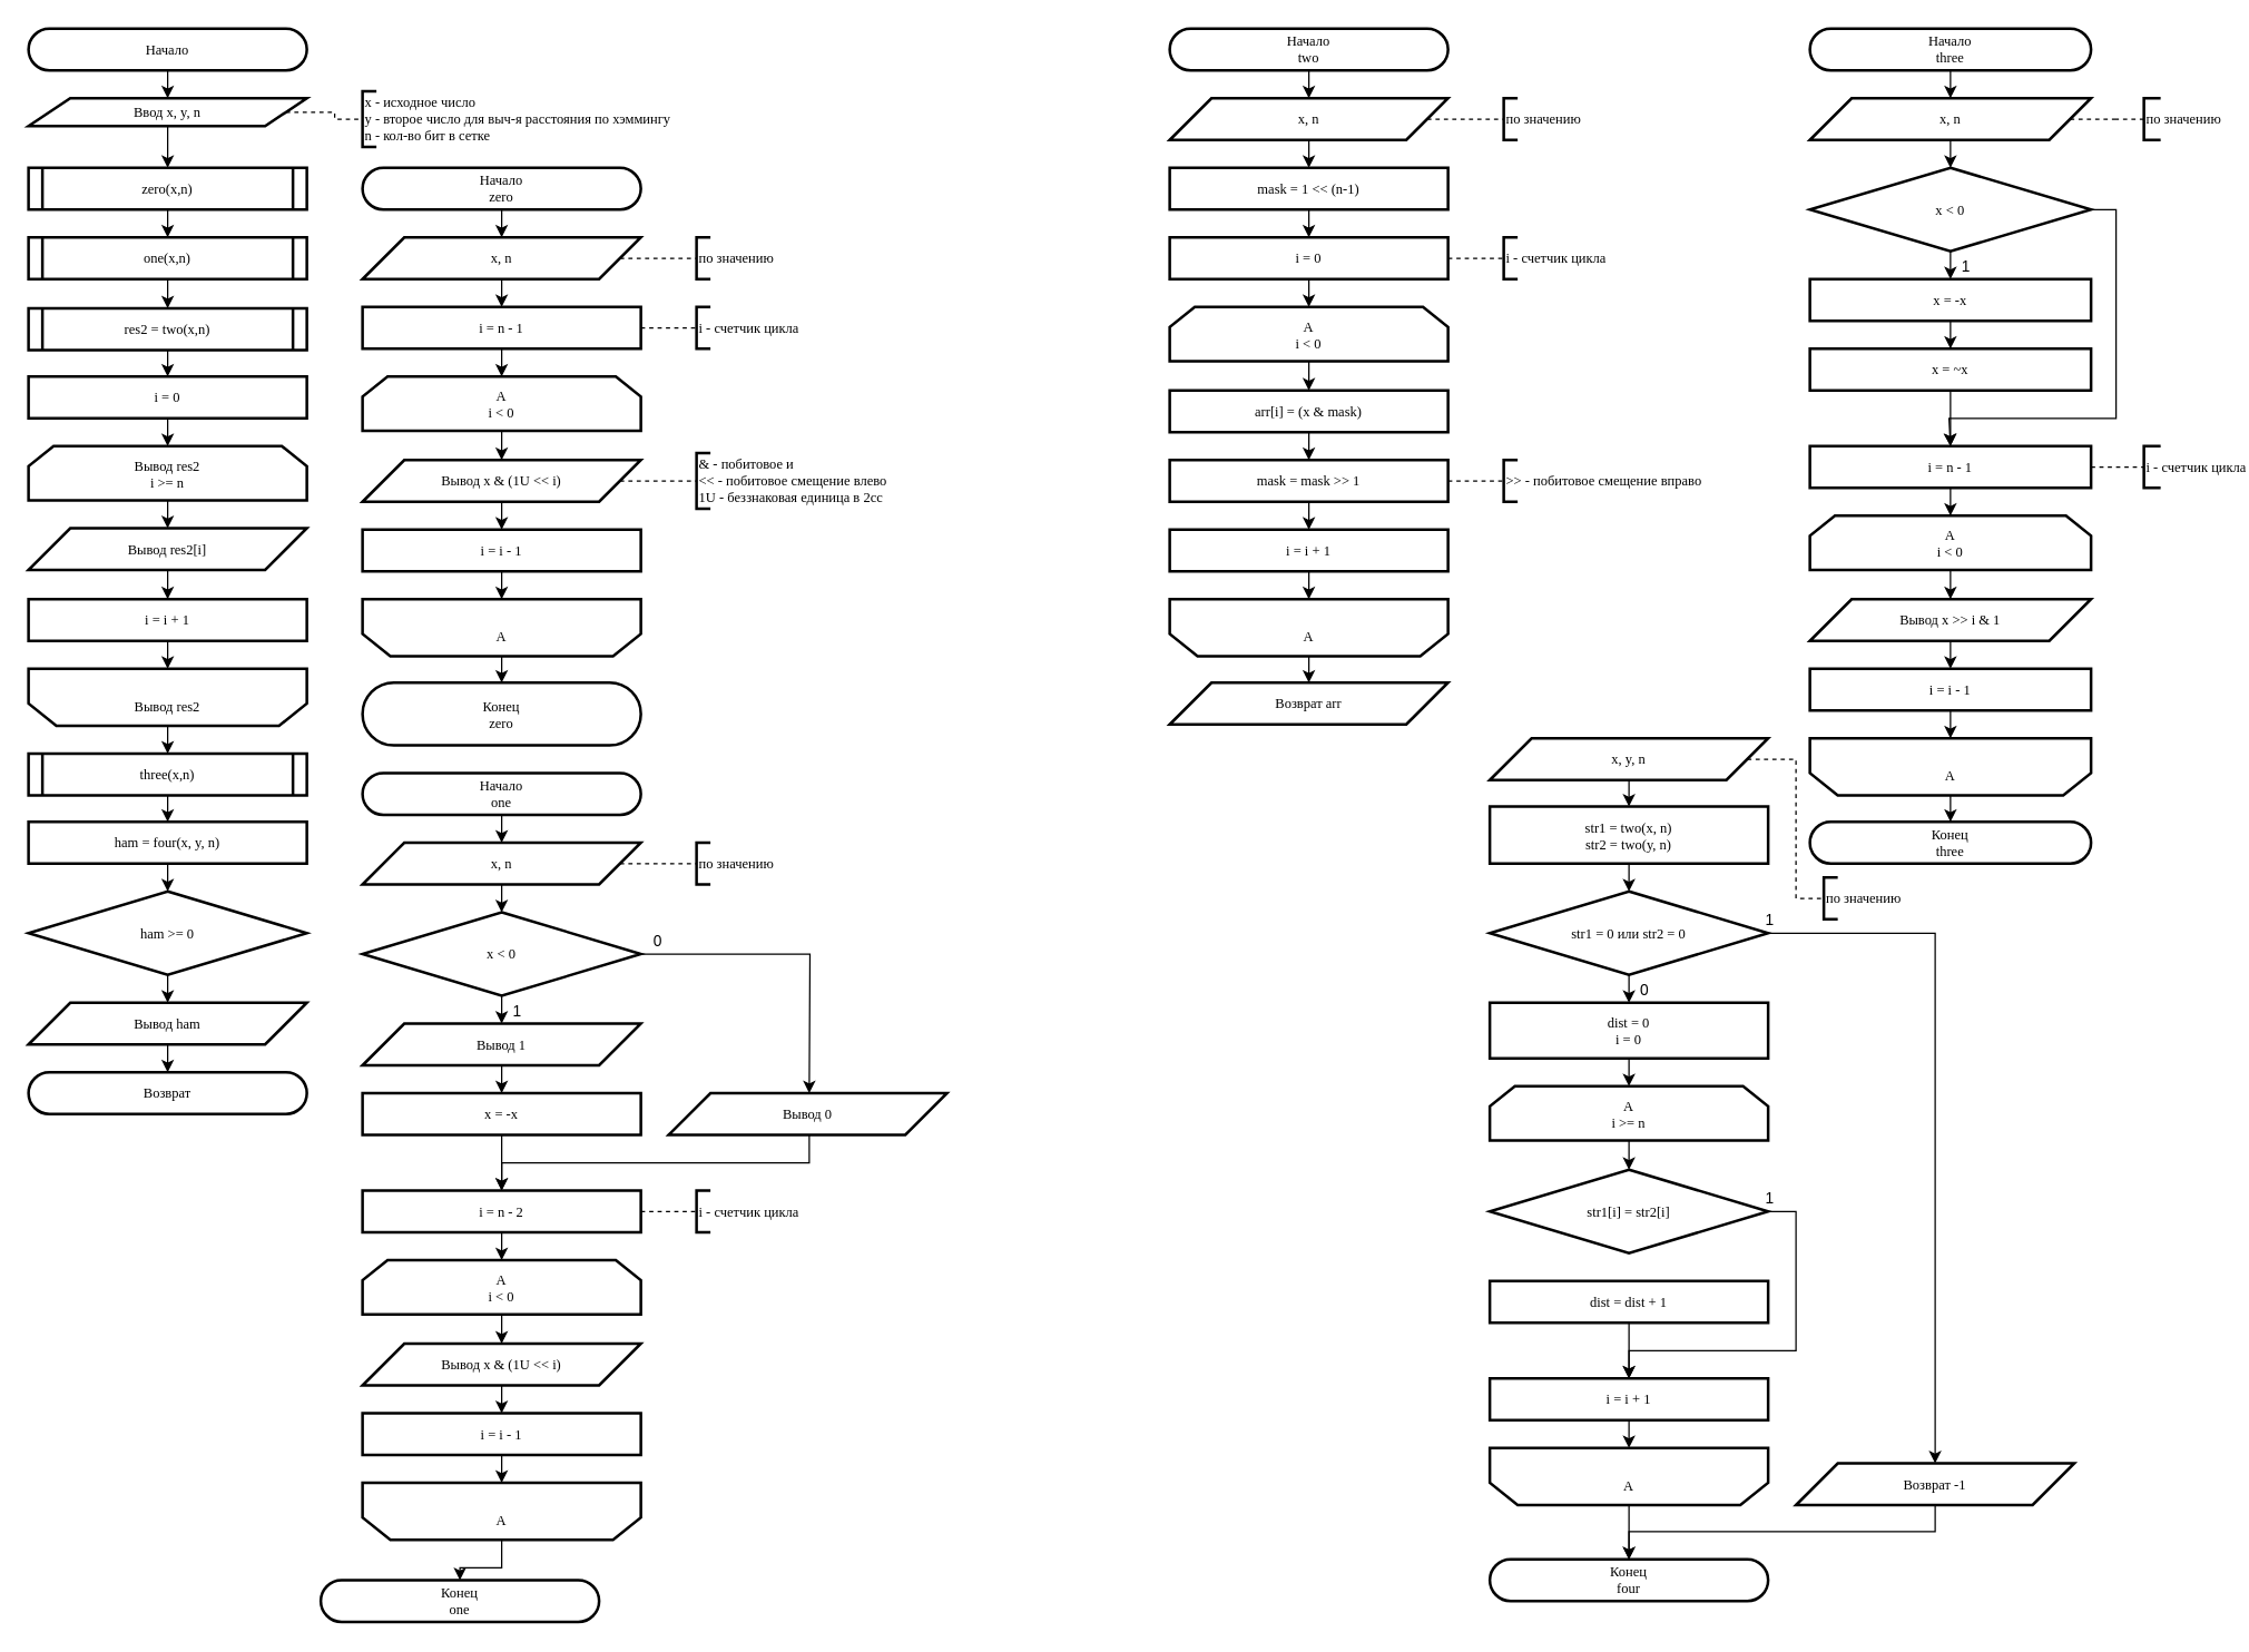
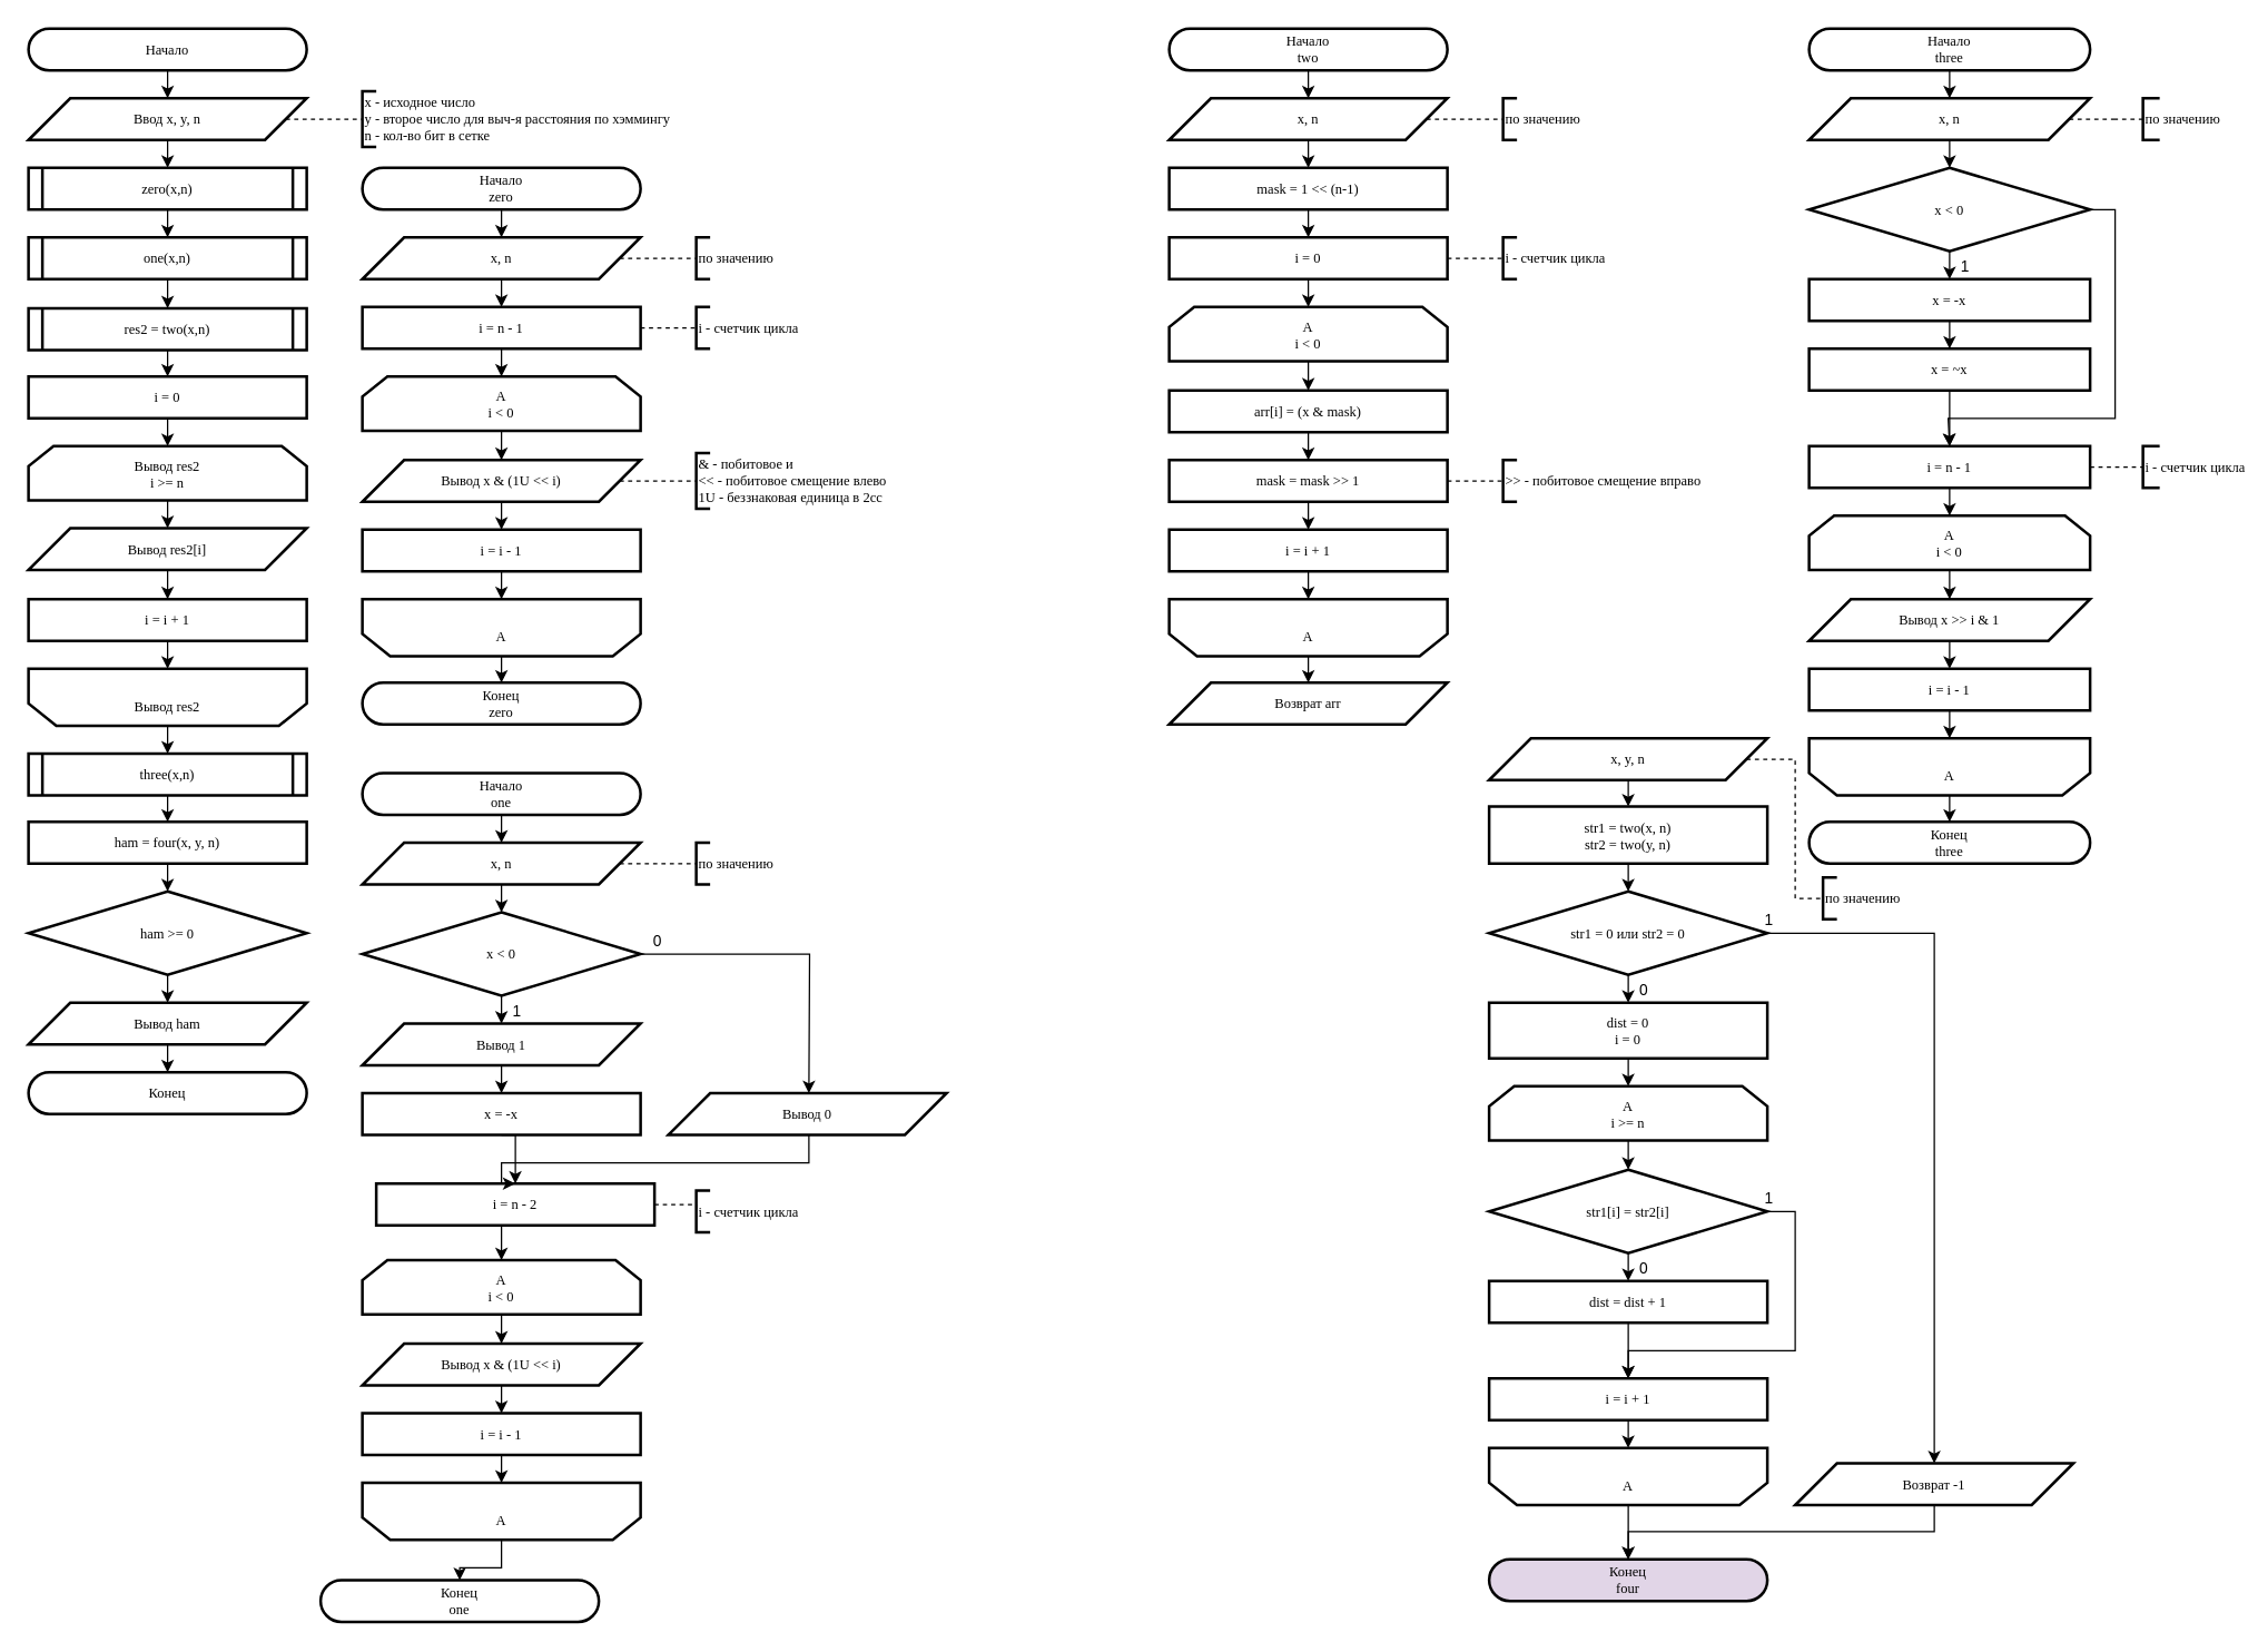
- <mxCell id="27" value="Ввод x, y, n" style="shape=parallelogram;perimeter=parallelogramPerimeter;whiteSpace=wrap;html=1;fixedSize=1;size=30;container=0;strokeWidth=2;fontFamily=JetBrains Mono;fontSize=10;" parent="1" vertex="1"><mxGeometry x="20" y="70" width="200" height="20" as="geometry" /></mxCell>
+ <mxCell id="27" value="Ввод x, y, n" style="shape=parallelogram;perimeter=parallelogramPerimeter;whiteSpace=wrap;html=1;fixedSize=1;size=30;container=0;strokeWidth=2;fontFamily=JetBrains Mono;fontSize=10;" parent="1" vertex="1"><mxGeometry x="20" y="70" width="200" height="30" as="geometry" /></mxCell>
- <mxCell id="7" value="Конец&lt;div&gt;zero&lt;/div&gt;" style="rounded=1;whiteSpace=wrap;html=1;arcSize=50;container=0;strokeWidth=2;fontFamily=JetBrains Mono;fontSize=10;" parent="1" vertex="1"><mxGeometry x="260" y="490" width="200" height="45" as="geometry" /></mxCell>
+ <mxCell id="7" value="Конец&lt;div&gt;zero&lt;/div&gt;" style="rounded=1;whiteSpace=wrap;html=1;arcSize=50;container=0;strokeWidth=2;fontFamily=JetBrains Mono;fontSize=10;" parent="1" vertex="1"><mxGeometry x="260" y="490" width="200" height="30" as="geometry" /></mxCell>
- <mxCell id="4" value="Возврат" style="rounded=1;whiteSpace=wrap;html=1;arcSize=50;container=0;strokeWidth=2;fontFamily=JetBrains Mono;fontSize=10;" parent="1" vertex="1"><mxGeometry x="20" y="770" width="200" height="30" as="geometry" /></mxCell>
+ <mxCell id="4" value="Конец" style="rounded=1;whiteSpace=wrap;html=1;arcSize=50;container=0;strokeWidth=2;fontFamily=JetBrains Mono;fontSize=10;" parent="1" vertex="1"><mxGeometry x="20" y="770" width="200" height="30" as="geometry" /></mxCell>
- <mxCell id="44" value="i = n - 2" style="rounded=0;whiteSpace=wrap;html=1;strokeWidth=2;fontFamily=JetBrains Mono;fontSize=10;" parent="1" vertex="1"><mxGeometry x="260" y="855" width="200" height="30" as="geometry" /></mxCell>
+ <mxCell id="44" value="i = n - 2" style="rounded=0;whiteSpace=wrap;html=1;strokeWidth=2;fontFamily=JetBrains Mono;fontSize=10;" parent="1" vertex="1"><mxGeometry x="270" y="850" width="200" height="30" as="geometry" /></mxCell>
+ <mxCell id="156" style="edgeStyle=orthogonalEdgeStyle;rounded=0;orthogonalLoop=1;jettySize=auto;html=1;exitX=0.5;exitY=1;exitDx=0;exitDy=0;entryX=0.5;entryY=0;entryDx=0;entryDy=0;" edge="1" parent="1" source="160" target="162"><mxGeometry relative="1" as="geometry" /></mxCell>
+ <mxCell id="157" value="0" style="edgeLabel;html=1;align=center;verticalAlign=middle;resizable=0;points=[];" vertex="1" connectable="0" parent="156"><mxGeometry x="-0.567" y="-1" relative="1" as="geometry"><mxPoint x="11" y="6" as="offset" /></mxGeometry></mxCell>
- <mxCell id="136" value="Конец&lt;div&gt;four&lt;/div&gt;" style="rounded=1;whiteSpace=wrap;html=1;arcSize=50;container=0;strokeWidth=2;fontFamily=JetBrains Mono;fontSize=10;" vertex="1" parent="1"><mxGeometry x="1070" y="1120" width="200" height="30" as="geometry" /></mxCell>
+ <mxCell id="136" value="Конец&lt;div&gt;four&lt;/div&gt;" style="rounded=1;whiteSpace=wrap;html=1;arcSize=50;container=0;strokeWidth=2;fontFamily=JetBrains Mono;fontSize=10;fillColor=#e1d5e7;" vertex="1" parent="1"><mxGeometry x="1070" y="1120" width="200" height="30" as="geometry" /></mxCell>
